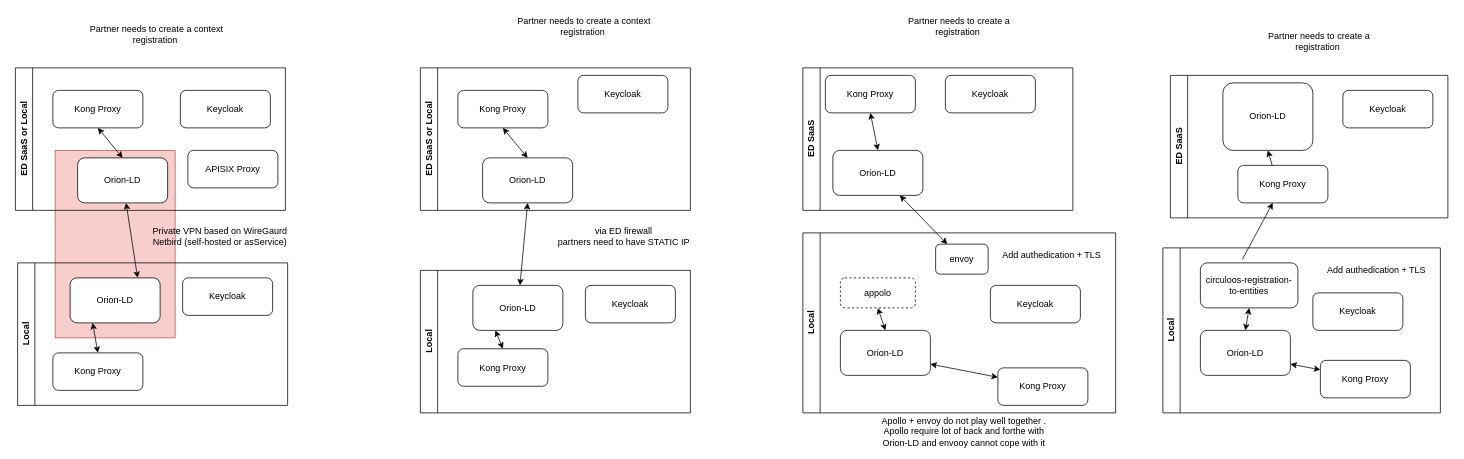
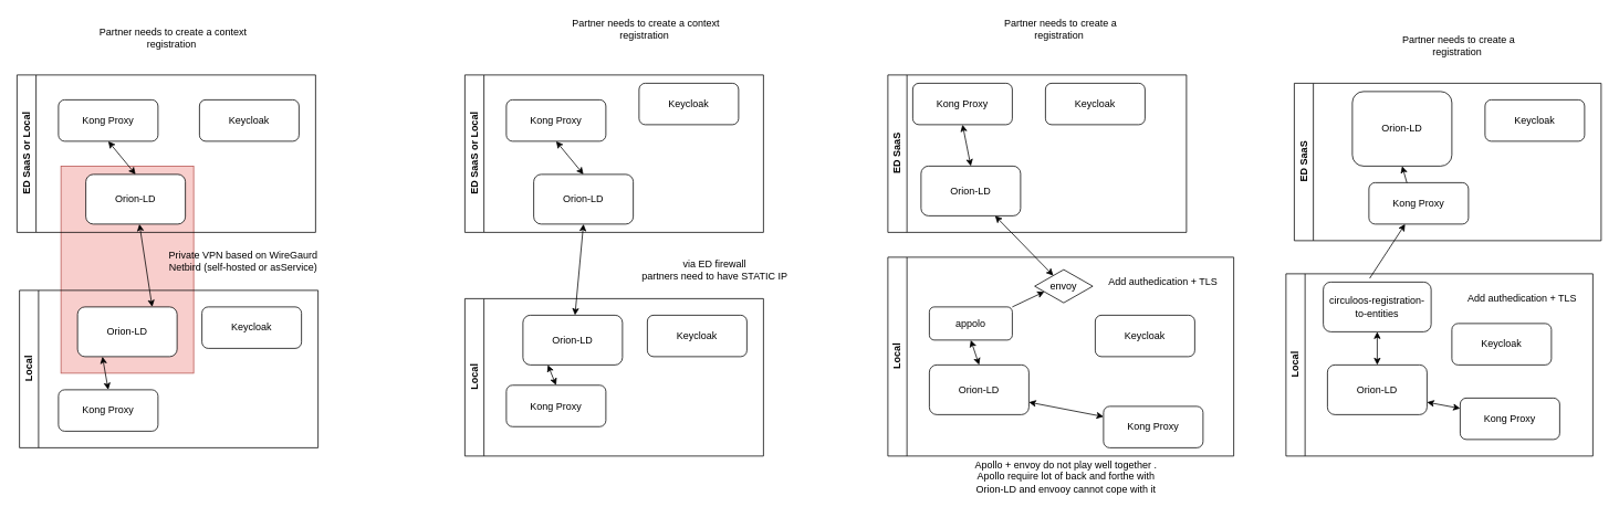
- <mxCell id="8" value="APISIX Proxy" style="rounded=1;whiteSpace=wrap;html=1;" parent="3" vertex="1"><mxGeometry x="230" y="110" width="120" height="50" as="geometry" /></mxCell>
- <mxCell id="27" value="via ED firewall&lt;br&gt;partners need to have STATIC IP" style="text;html=1;strokeColor=none;fillColor=none;align=center;verticalAlign=middle;whiteSpace=wrap;rounded=0;" parent="1" vertex="1"><mxGeometry x="733" y="290" width="197" height="50" as="geometry" /></mxCell>
+ <mxCell id="27" value="via ED firewall&lt;br&gt;partners need to have STATIC IP" style="text;html=1;strokeColor=none;fillColor=none;align=center;verticalAlign=middle;whiteSpace=wrap;rounded=0;" parent="1" vertex="1"><mxGeometry x="763" y="300" width="197" height="50" as="geometry" /></mxCell>
- <mxCell id="39" value="envoy" style="rounded=1;whiteSpace=wrap;html=1;" parent="33" vertex="1"><mxGeometry x="177" y="15" width="70" height="40" as="geometry" /></mxCell>
+ <mxCell id="39" value="envoy" style="rhombus;whiteSpace=wrap;html=1;" parent="33" vertex="1"><mxGeometry x="177" y="15" width="70" height="40" as="geometry" /></mxCell>
+ <mxCell id="41" style="edgeStyle=none;html=1;exitX=1;exitY=0;exitDx=0;exitDy=0;entryX=0;entryY=0.75;entryDx=0;entryDy=0;" parent="33" source="42" target="39" edge="1"><mxGeometry relative="1" as="geometry" /></mxCell>
- <mxCell id="59" value="circuloos-registration-to-entities" style="rounded=1;whiteSpace=wrap;html=1;" parent="52" vertex="1"><mxGeometry x="50" y="20" width="130" height="60" as="geometry" /></mxCell>
+ <mxCell id="59" value="circuloos-registration-to-entities" style="rounded=1;whiteSpace=wrap;html=1;" parent="52" vertex="1"><mxGeometry x="45" y="10" width="130" height="60" as="geometry" /></mxCell>
- <mxCell id="42" value="appolo" style="rounded=1;whiteSpace=wrap;html=1;dashed=1;" parent="33" vertex="1"><mxGeometry x="50" y="60" width="100" height="40" as="geometry" /></mxCell>
+ <mxCell id="42" value="appolo" style="rounded=1;whiteSpace=wrap;html=1;" parent="33" vertex="1"><mxGeometry x="50" y="60" width="100" height="40" as="geometry" /></mxCell>
